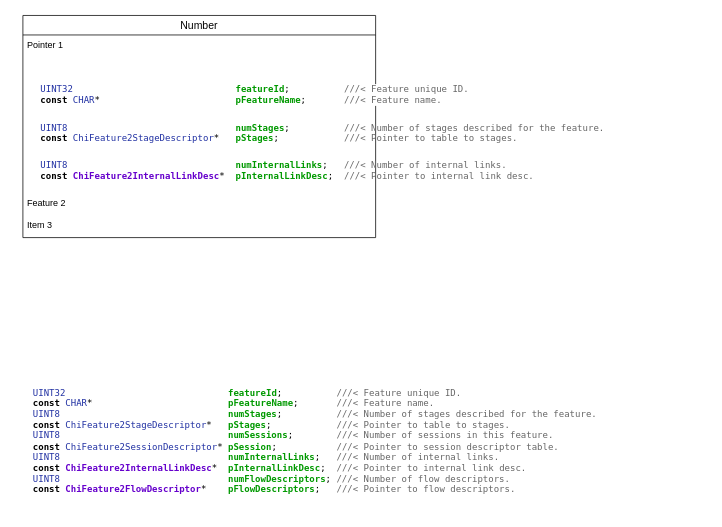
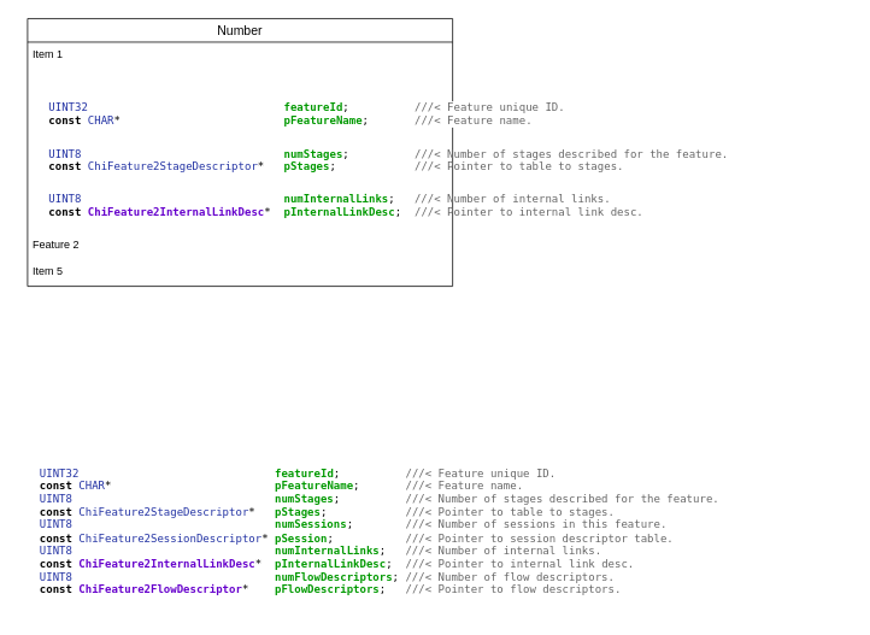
- <mxCell id="3" value="Pointer 1" style="text;strokeColor=none;fillColor=none;spacingLeft=4;spacingRight=4;overflow=hidden;rotatable=0;points=[[0,0.5],[1,0.5]];portConstraint=eastwest;fontSize=12;" vertex="1" parent="2"><mxGeometry y="26" width="470" height="30" as="geometry" /></mxCell>
+ <mxCell id="3" value="Item 1" style="text;strokeColor=none;fillColor=none;spacingLeft=4;spacingRight=4;overflow=hidden;rotatable=0;points=[[0,0.5],[1,0.5]];portConstraint=eastwest;fontSize=12;" vertex="1" parent="2"><mxGeometry y="26" width="470" height="30" as="geometry" /></mxCell>
- <mxCell id="8" value="Item 3" style="text;strokeColor=none;fillColor=none;spacingLeft=4;spacingRight=4;overflow=hidden;rotatable=0;points=[[0,0.5],[1,0.5]];portConstraint=eastwest;fontSize=12;" vertex="1" parent="2"><mxGeometry y="266" width="470" height="30" as="geometry" /></mxCell>
+ <mxCell id="8" value="Item 5" style="text;strokeColor=none;fillColor=none;spacingLeft=4;spacingRight=4;overflow=hidden;rotatable=0;points=[[0,0.5],[1,0.5]];portConstraint=eastwest;fontSize=12;" vertex="1" parent="2"><mxGeometry y="266" width="470" height="30" as="geometry" /></mxCell>
